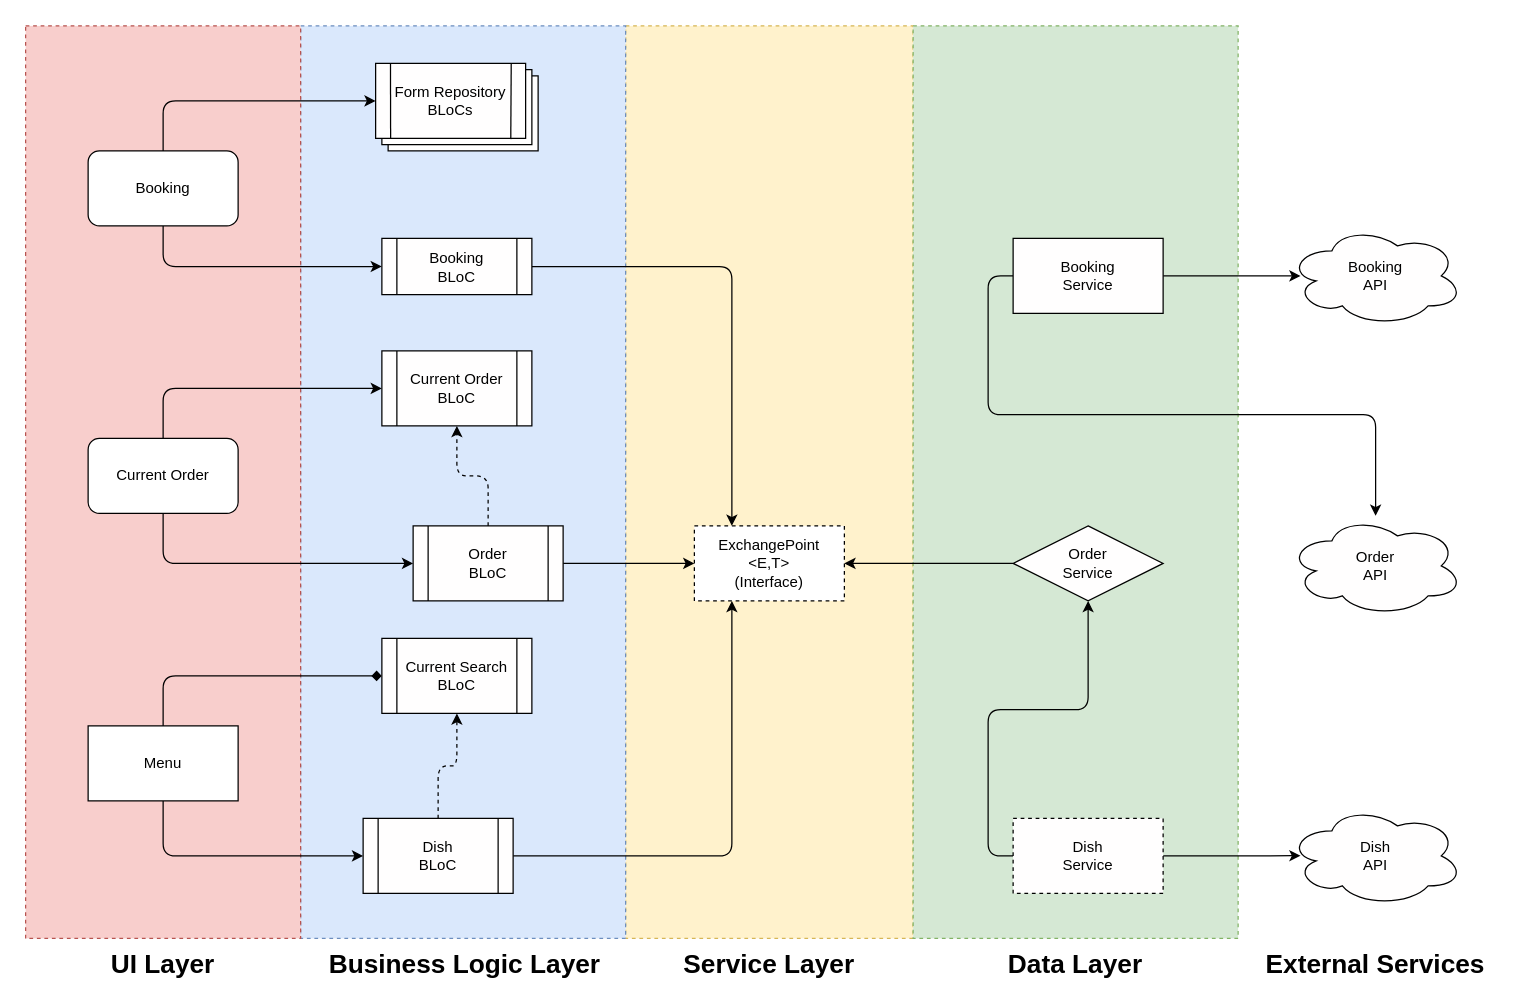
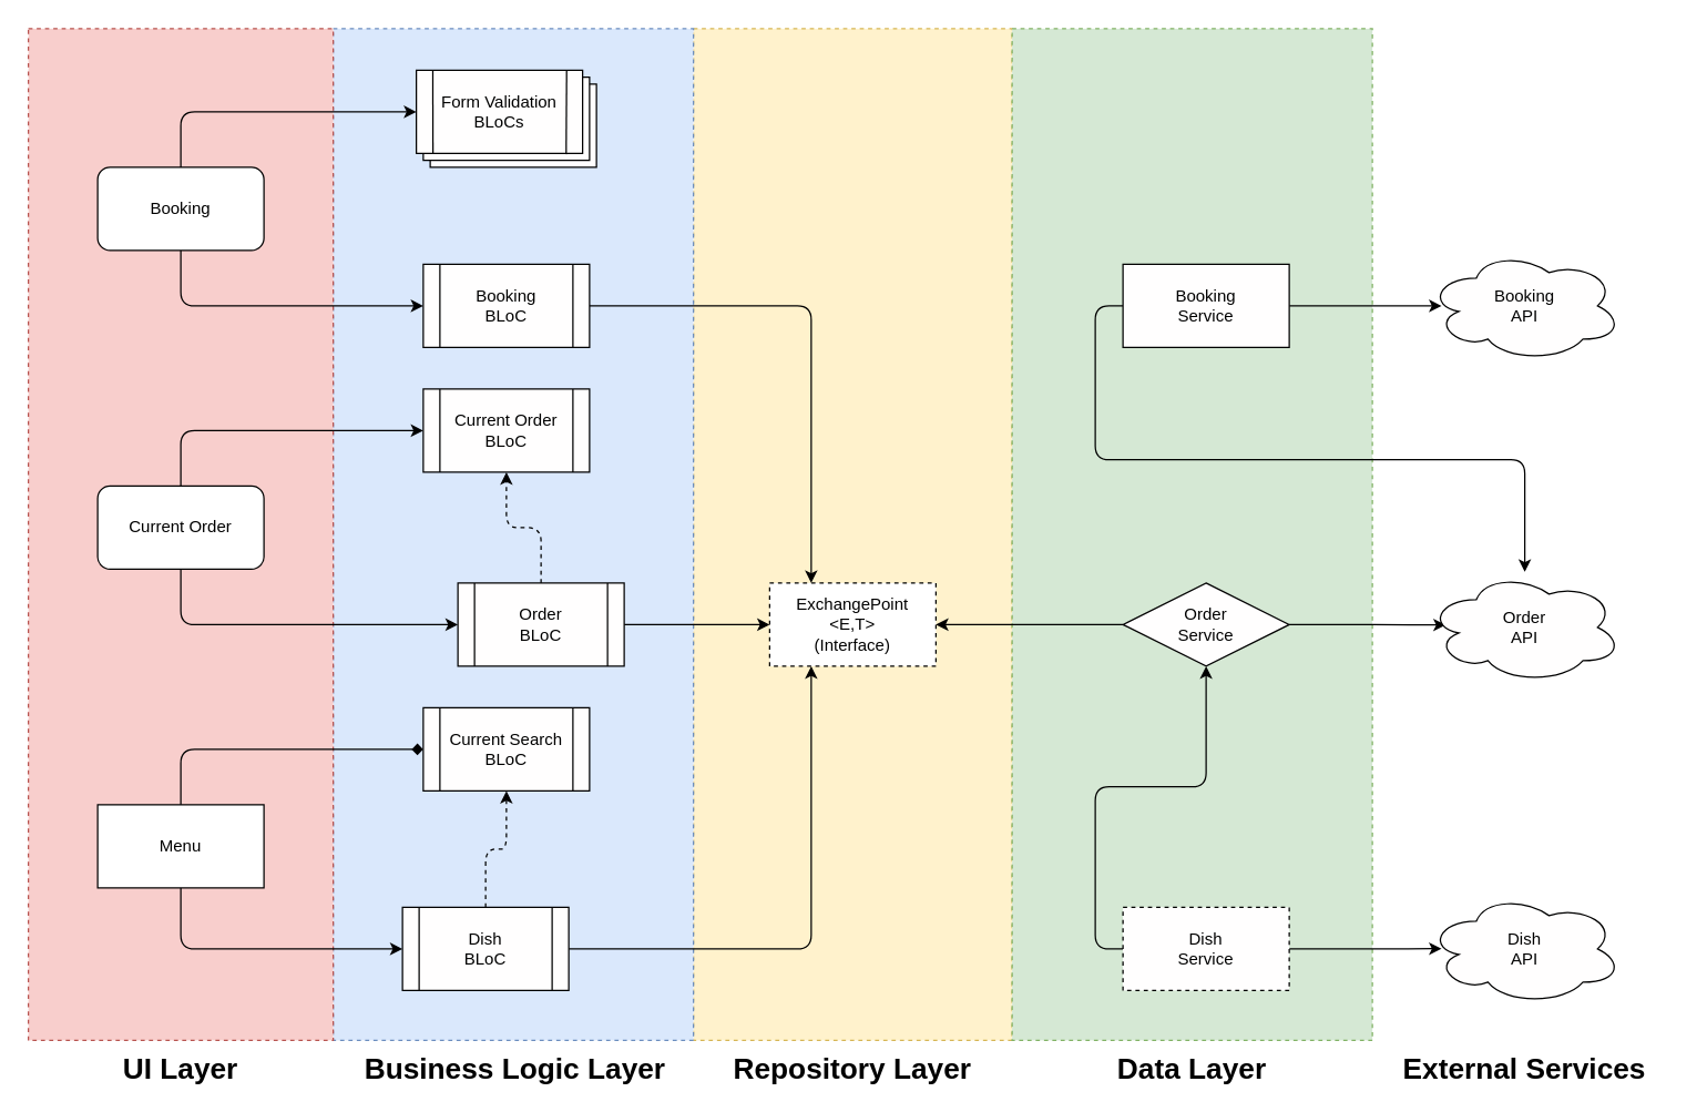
- <mxCell id="16" value="Form Repository&lt;br&gt;BLoCs" style="text;html=1;strokeColor=none;fillColor=none;align=center;verticalAlign=middle;whiteSpace=wrap;rounded=0;shadow=0;" parent="1" vertex="1"><mxGeometry x="300" y="50" width="120" height="60" as="geometry" /></mxCell>
+ <mxCell id="16" value="Form Validation&lt;br&gt;BLoCs" style="text;html=1;strokeColor=none;fillColor=none;align=center;verticalAlign=middle;whiteSpace=wrap;rounded=0;shadow=0;" parent="1" vertex="1"><mxGeometry x="300" y="50" width="120" height="60" as="geometry" /></mxCell>
- <mxCell id="19" value="Booking&lt;br&gt;BLoC" style="shape=process;whiteSpace=wrap;html=1;backgroundOutline=1;shadow=0;fillColor=#FFFEFE;gradientColor=none;" parent="1" vertex="1"><mxGeometry x="305" y="190" width="120" height="45" as="geometry" /></mxCell>
+ <mxCell id="19" value="Booking&lt;br&gt;BLoC" style="shape=process;whiteSpace=wrap;html=1;backgroundOutline=1;shadow=0;fillColor=#FFFEFE;gradientColor=none;" parent="1" vertex="1"><mxGeometry x="305" y="190" width="120" height="60" as="geometry" /></mxCell>
+ <mxCell id="33" style="edgeStyle=orthogonalEdgeStyle;rounded=1;orthogonalLoop=1;jettySize=auto;html=1;exitX=1;exitY=0.5;exitDx=0;exitDy=0;entryX=0.093;entryY=0.479;entryDx=0;entryDy=0;entryPerimeter=0;" edge="1" parent="1" source="34" target="39"><mxGeometry relative="1" as="geometry" /></mxCell>
- <mxCell id="46" value="&lt;font&gt;&lt;b style=&quot;font-size: 21px&quot;&gt;Service Layer&lt;/b&gt;&lt;/font&gt;" style="text;html=1;strokeColor=none;fillColor=none;align=center;verticalAlign=middle;whiteSpace=wrap;rounded=0;shadow=0;dashed=1;" parent="1" vertex="1"><mxGeometry x="500" y="760" width="230" height="20" as="geometry" /></mxCell>
+ <mxCell id="46" value="&lt;font&gt;&lt;b style=&quot;font-size: 21px&quot;&gt;Repository Layer&lt;/b&gt;&lt;/font&gt;" style="text;html=1;strokeColor=none;fillColor=none;align=center;verticalAlign=middle;whiteSpace=wrap;rounded=0;shadow=0;dashed=1;" parent="1" vertex="1"><mxGeometry x="500" y="760" width="230" height="20" as="geometry" /></mxCell>
